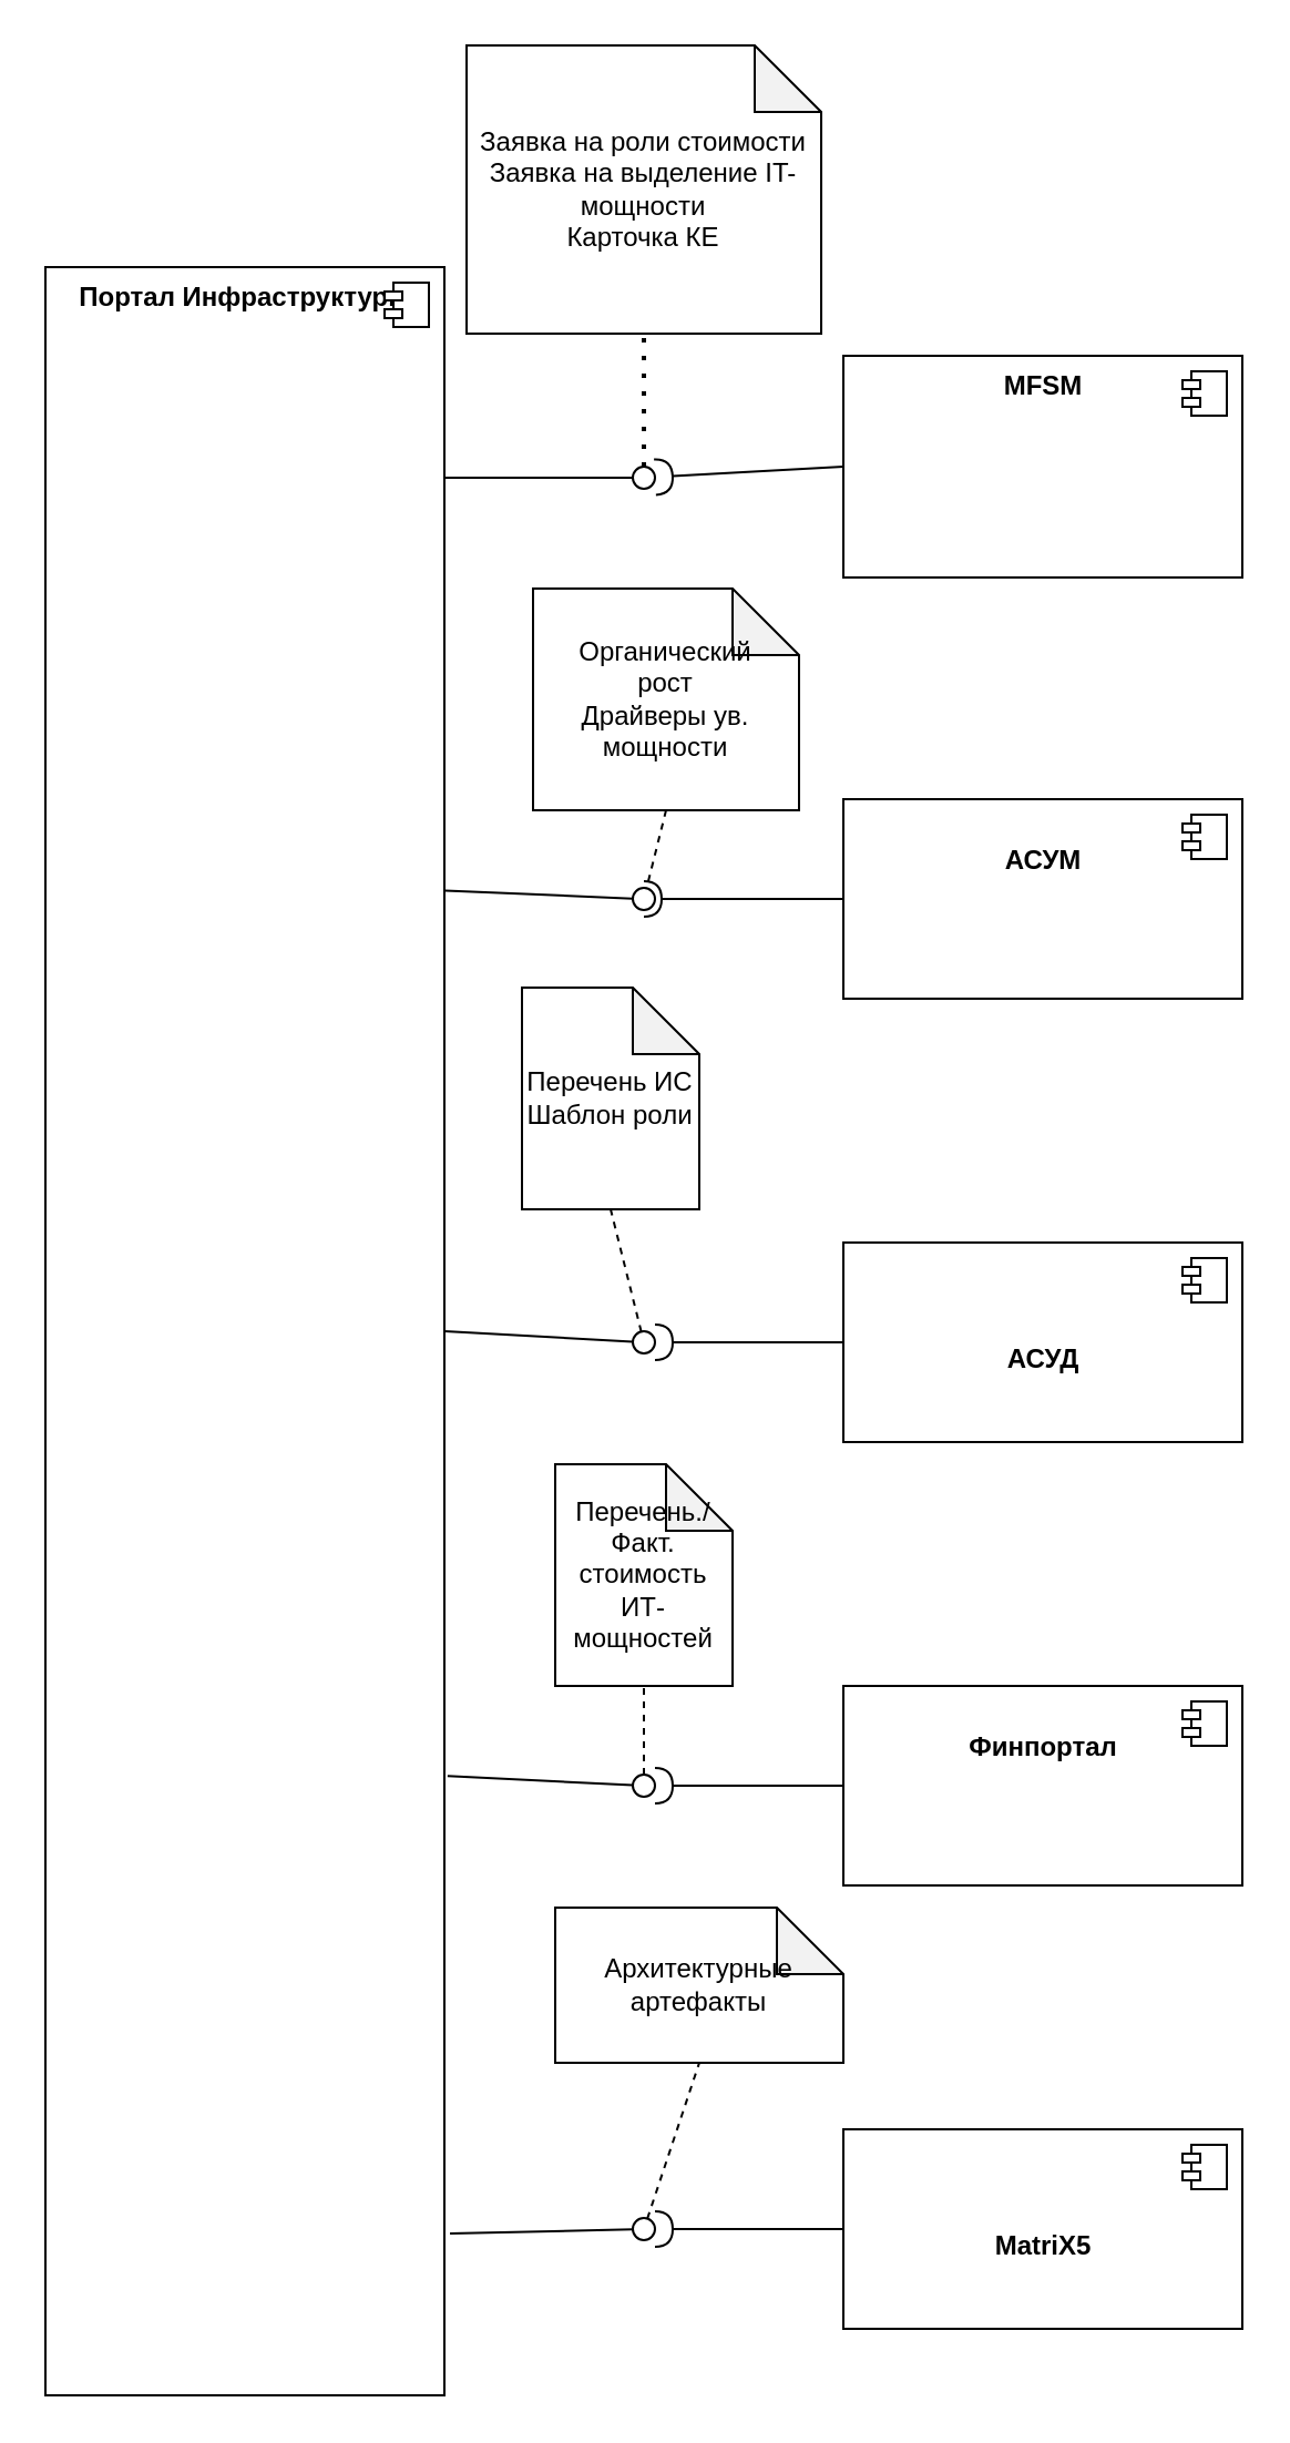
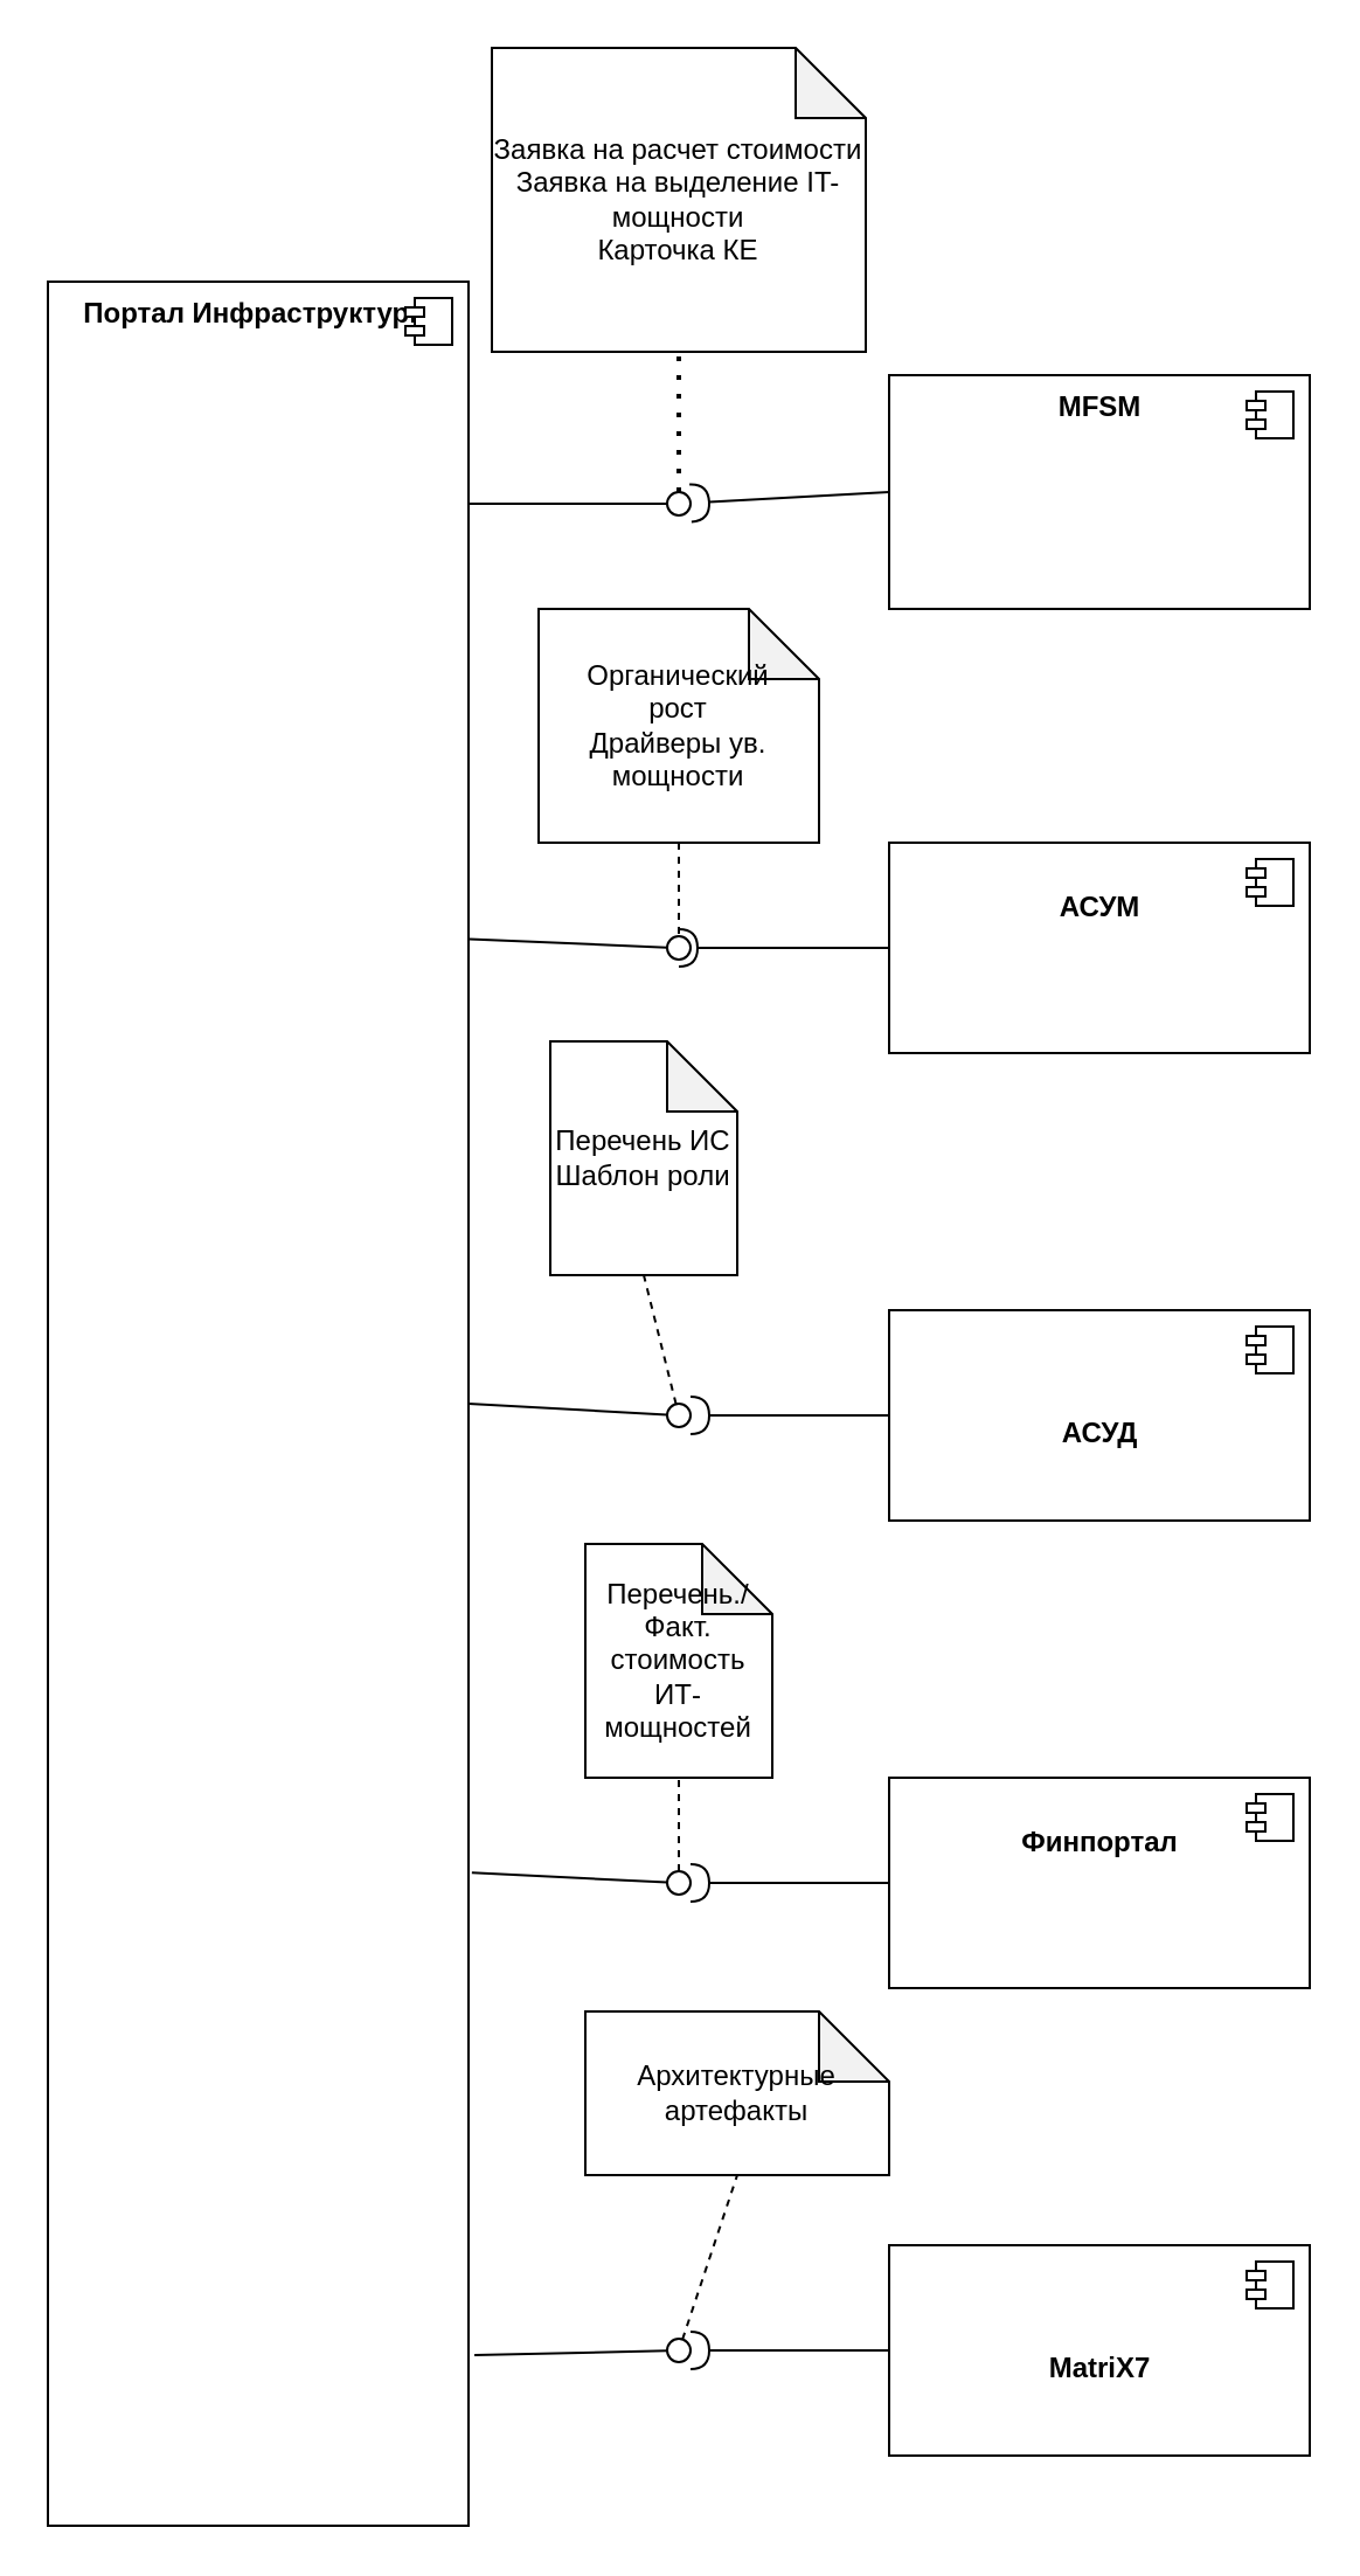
- <mxCell id="9" value="Заявка на роли стоимости&lt;br&gt;Заявка на выделение IT-мощности&lt;br&gt;Карточка КЕ" style="shape=note;whiteSpace=wrap;html=1;backgroundOutline=1;darkOpacity=0.05;" parent="1" vertex="1"><mxGeometry x="210" y="20" width="160" height="130" as="geometry" /></mxCell>
+ <mxCell id="9" value="Заявка на расчет стоимости&lt;br&gt;Заявка на выделение IT-мощности&lt;br&gt;Карточка КЕ" style="shape=note;whiteSpace=wrap;html=1;backgroundOutline=1;darkOpacity=0.05;" parent="1" vertex="1"><mxGeometry x="210" y="20" width="160" height="130" as="geometry" /></mxCell>
- <mxCell id="16" value="Органический&lt;br&gt;рост&lt;br&gt;Драйверы ув.&lt;br&gt;мощности" style="shape=note;whiteSpace=wrap;html=1;backgroundOutline=1;darkOpacity=0.05;" parent="1" vertex="1"><mxGeometry x="240" y="265" width="120" height="100" as="geometry" /></mxCell>
+ <mxCell id="16" value="Органический&lt;br&gt;рост&lt;br&gt;Драйверы ув.&lt;br&gt;мощности" style="shape=note;whiteSpace=wrap;html=1;backgroundOutline=1;darkOpacity=0.05;" parent="1" vertex="1"><mxGeometry x="230" y="260" width="120" height="100" as="geometry" /></mxCell>
- <mxCell id="32" value="&lt;br&gt;&lt;b&gt;MatriX5&lt;/b&gt;" style="html=1;dropTarget=0;" parent="1" vertex="1"><mxGeometry x="380" y="960" width="180" height="90" as="geometry" /></mxCell>
+ <mxCell id="32" value="&lt;br&gt;&lt;b&gt;MatriX7&lt;/b&gt;" style="html=1;dropTarget=0;" parent="1" vertex="1"><mxGeometry x="380" y="960" width="180" height="90" as="geometry" /></mxCell>
